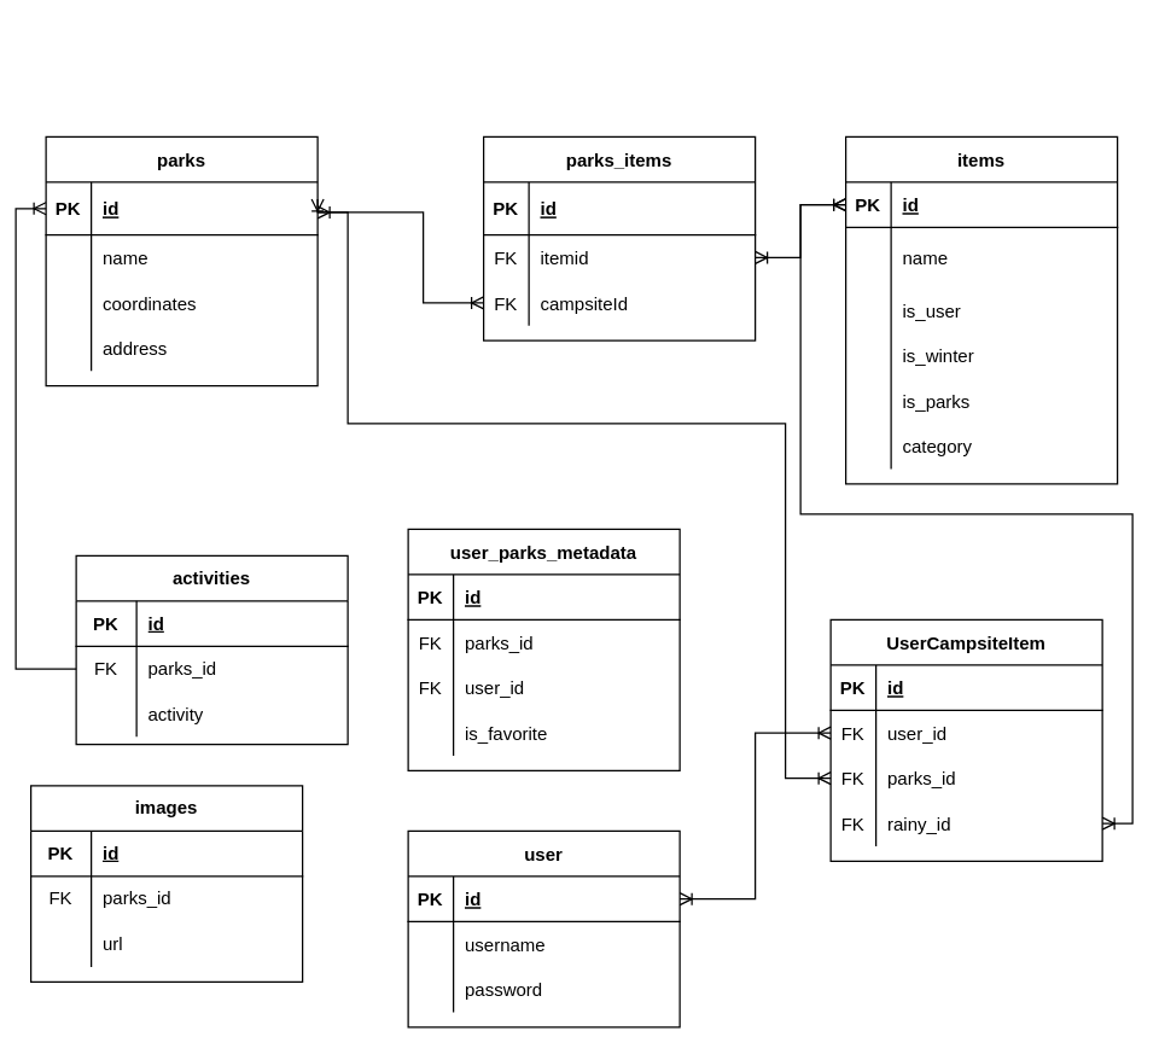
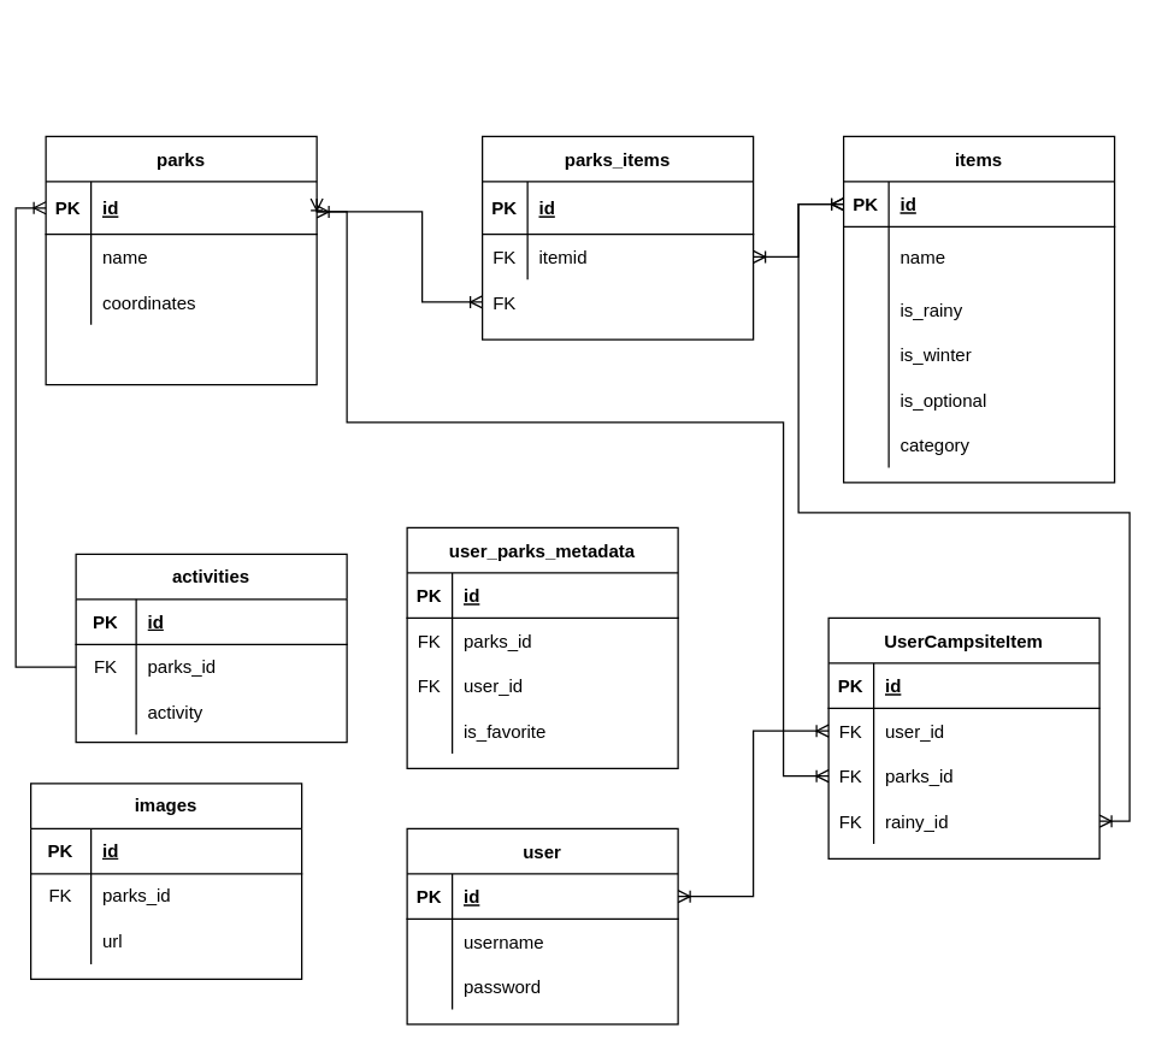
- <mxCell id="44" value="campsiteId" style="shape=partialRectangle;connectable=0;fillColor=none;top=0;left=0;bottom=0;right=0;align=left;spacingLeft=6;overflow=hidden;" parent="42" vertex="1"><mxGeometry x="30" width="150" height="30" as="geometry" /></mxCell>
- <mxCell id="11" value="is_user" style="shape=partialRectangle;connectable=0;fillColor=none;top=0;left=0;bottom=0;right=0;align=left;spacingLeft=6;overflow=hidden;" parent="9" vertex="1"><mxGeometry x="30" width="150" height="30" as="geometry" /></mxCell>
+ <mxCell id="11" value="is_rainy" style="shape=partialRectangle;connectable=0;fillColor=none;top=0;left=0;bottom=0;right=0;align=left;spacingLeft=6;overflow=hidden;" parent="9" vertex="1"><mxGeometry x="30" width="150" height="30" as="geometry" /></mxCell>
- <mxCell id="34" value="address" style="shape=partialRectangle;connectable=0;fillColor=none;top=0;left=0;bottom=0;right=0;align=left;spacingLeft=6;overflow=hidden;" parent="32" vertex="1"><mxGeometry x="30" width="150" height="30" as="geometry" /></mxCell>
- <mxCell id="17" value="is_parks" style="shape=partialRectangle;connectable=0;fillColor=none;top=0;left=0;bottom=0;right=0;align=left;spacingLeft=6;overflow=hidden;" parent="15" vertex="1"><mxGeometry x="30" width="150" height="30" as="geometry" /></mxCell>
+ <mxCell id="17" value="is_optional" style="shape=partialRectangle;connectable=0;fillColor=none;top=0;left=0;bottom=0;right=0;align=left;spacingLeft=6;overflow=hidden;" parent="15" vertex="1"><mxGeometry x="30" width="150" height="30" as="geometry" /></mxCell>
